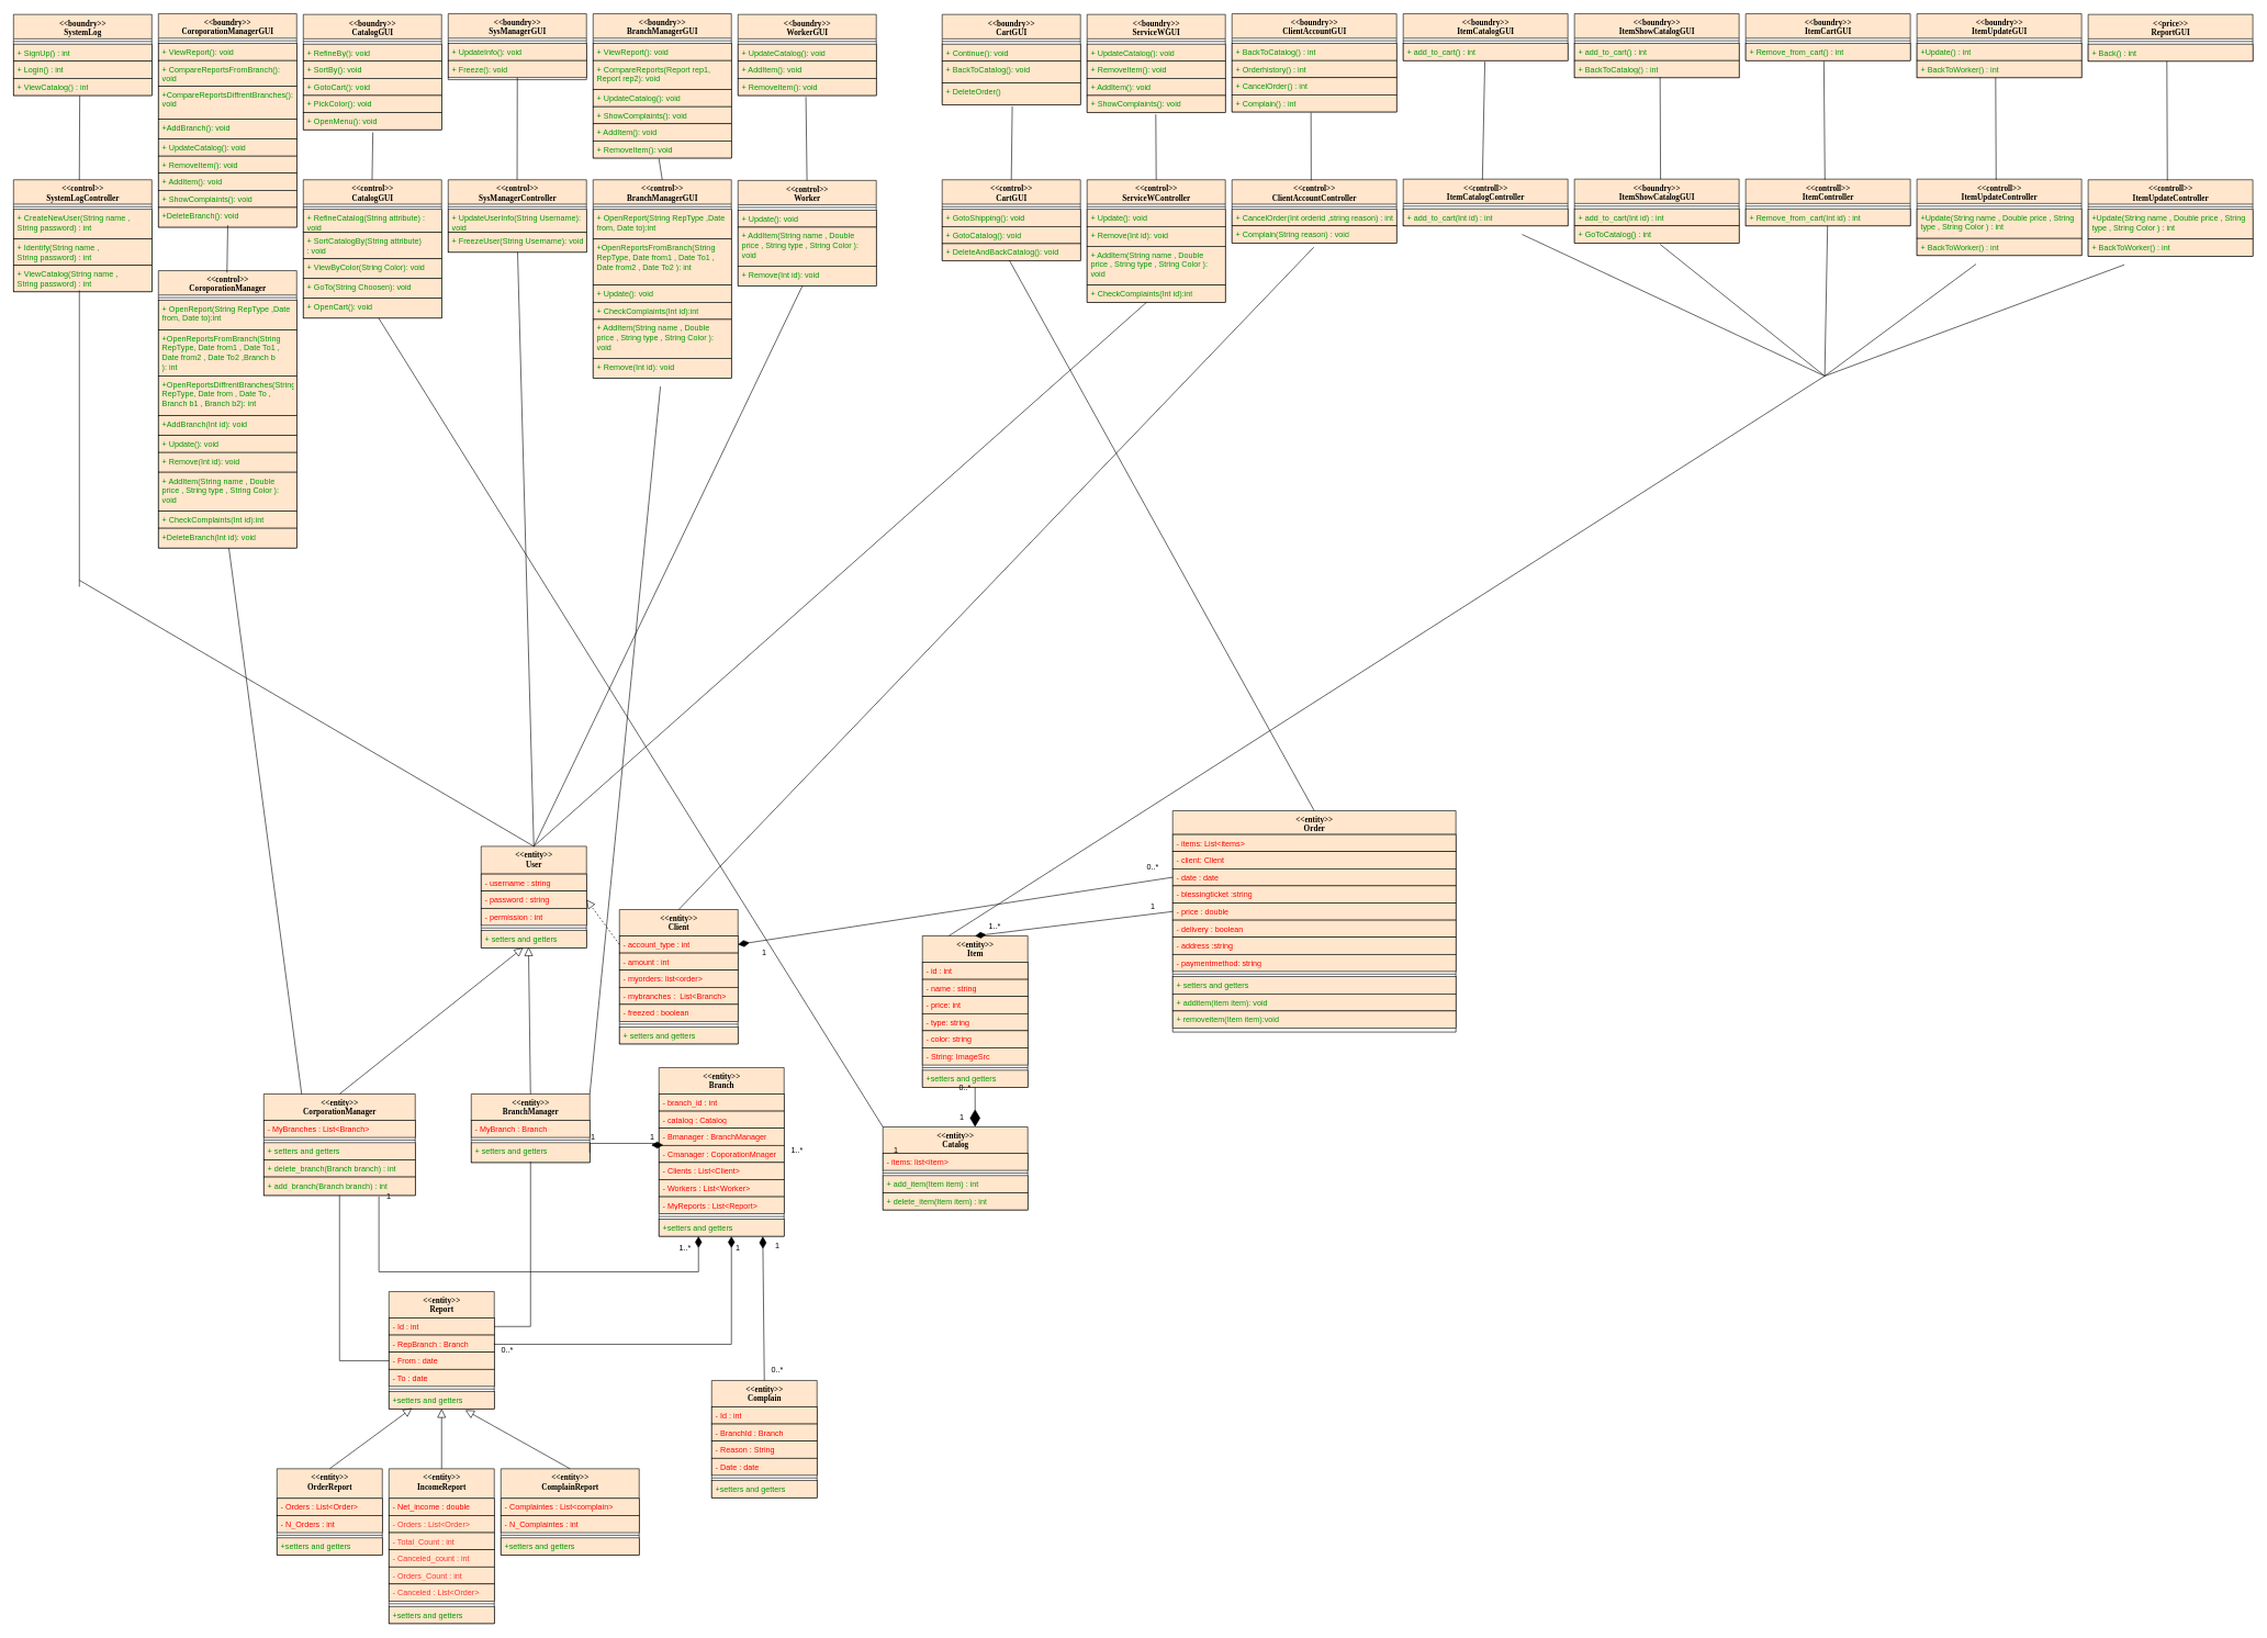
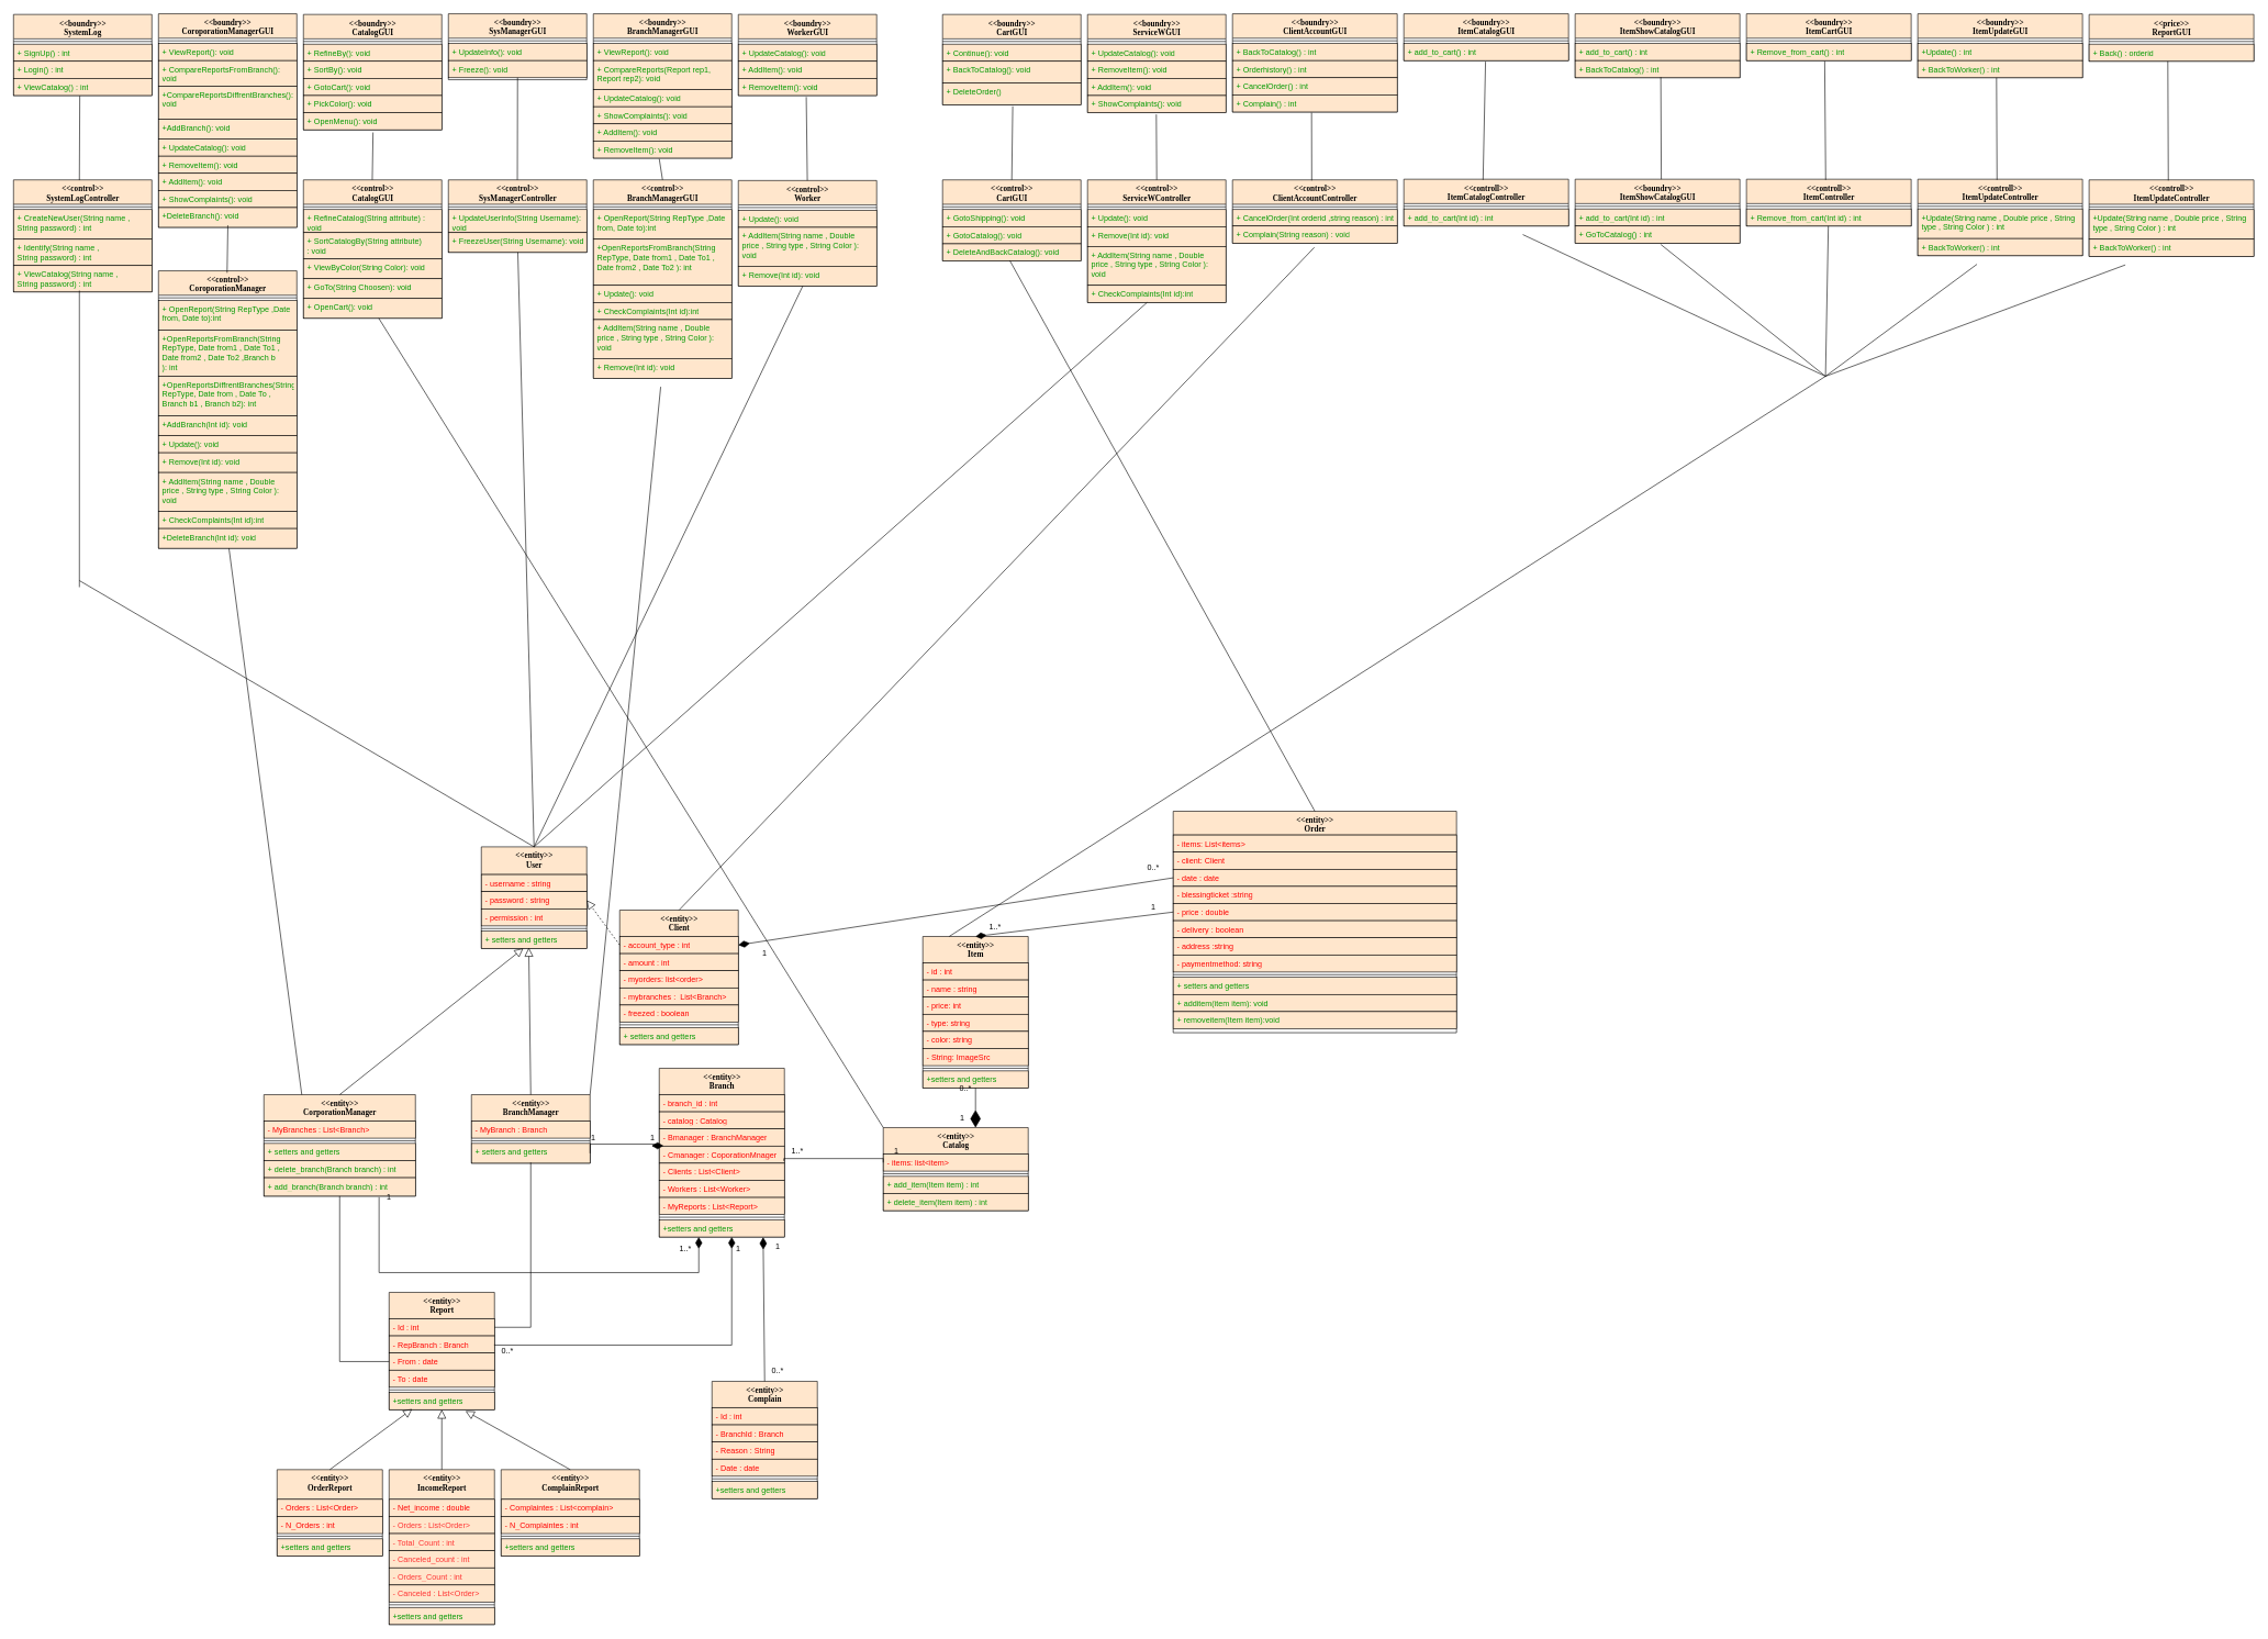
- <mxCell id="248" value="+ Back() : int" style="text;html=1;strokeColor=#000000;fillColor=#ffe6cc;align=left;verticalAlign=top;spacingLeft=4;spacingRight=4;whiteSpace=wrap;overflow=hidden;rotatable=0;points=[[0,0.5],[1,0.5]];portConstraint=eastwest;fontColor=#009900;" parent="246" vertex="1"><mxGeometry y="45" width="250" height="26" as="geometry" /></mxCell>
+ <mxCell id="248" value="+ Back() : orderid" style="text;html=1;strokeColor=#000000;fillColor=#ffe6cc;align=left;verticalAlign=top;spacingLeft=4;spacingRight=4;whiteSpace=wrap;overflow=hidden;rotatable=0;points=[[0,0.5],[1,0.5]];portConstraint=eastwest;fontColor=#009900;" parent="246" vertex="1"><mxGeometry y="45" width="250" height="26" as="geometry" /></mxCell>
+ <mxCell id="276" style="edgeStyle=orthogonalEdgeStyle;rounded=0;orthogonalLoop=1;jettySize=auto;html=1;endArrow=none;endFill=0;entryX=0.996;entryY=0.87;entryDx=0;entryDy=0;exitX=0;exitY=0.5;exitDx=0;exitDy=0;fillColor=#ffe6cc;strokeColor=#000000;entryPerimeter=0;" parent="1" source="82" target="46" edge="1"><mxGeometry relative="1" as="geometry"><mxPoint x="1600" y="1710" as="sourcePoint" /><mxPoint x="1599.78" y="1564.376" as="targetPoint" /><Array as="points"><mxPoint x="1189" y="1757" /></Array></mxGeometry></mxCell>
